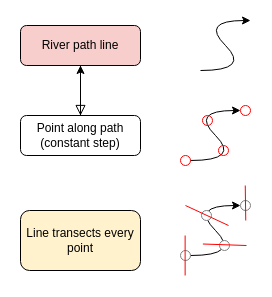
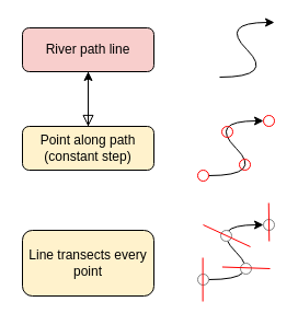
- <mxCell id="5" value="Point along path&lt;br&gt;(constant step)" style="rounded=1;whiteSpace=wrap;html=1;fontSize=12;glass=0;strokeWidth=1;shadow=0;" vertex="1" parent="1"><mxGeometry x="20" y="115" width="120" height="40" as="geometry" /></mxCell>
+ <mxCell id="5" value="Point along path&lt;br&gt;(constant step)" style="rounded=1;whiteSpace=wrap;html=1;fontSize=12;glass=0;strokeWidth=1;shadow=0;fillColor=#fff2cc;" vertex="1" parent="1"><mxGeometry x="20" y="115" width="120" height="40" as="geometry" /></mxCell>
